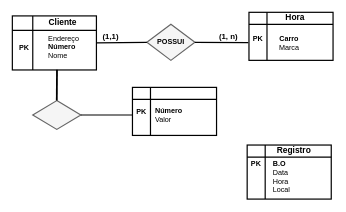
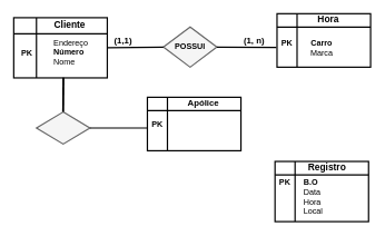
+ <mxCell id="22" value="Apólice" style="text;html=1;strokeColor=none;fillColor=none;align=center;verticalAlign=middle;whiteSpace=wrap;rounded=0;fontStyle=1;fontSize=13;" parent="1" vertex="1"><mxGeometry x="284" y="144" width="40" height="20" as="geometry" /></mxCell>
- <mxCell id="23" value="&lt;b&gt;Número&lt;/b&gt;&lt;br&gt;Valor" style="text;html=1;strokeColor=none;fillColor=none;align=left;verticalAlign=middle;whiteSpace=wrap;rounded=0;" parent="1" vertex="1"><mxGeometry x="256" y="171" width="66" height="40" as="geometry" /></mxCell>
